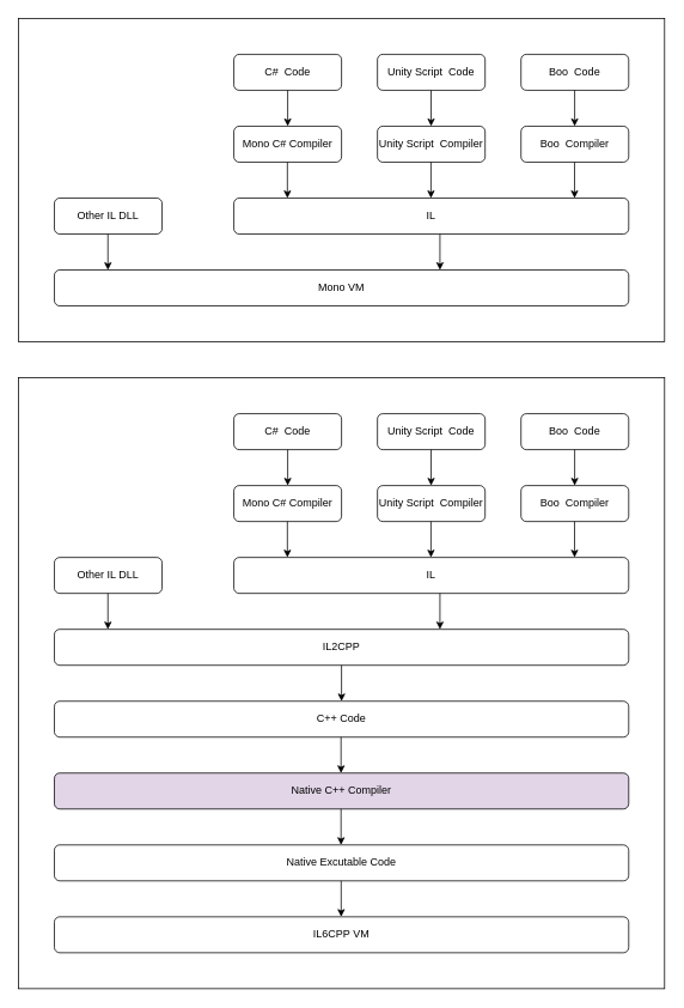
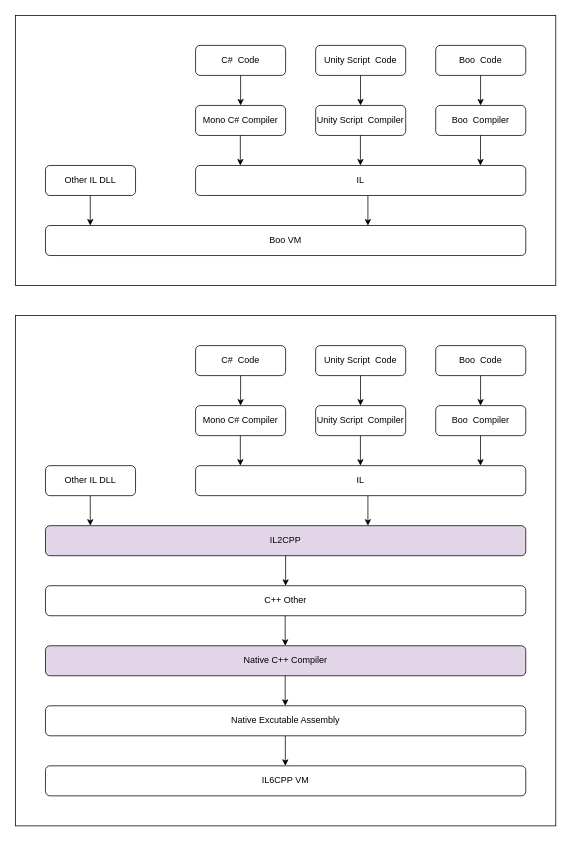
- <mxCell id="10" value="Mono VM" style="rounded=1;whiteSpace=wrap;html=1;" parent="1" vertex="1"><mxGeometry x="60" y="300" width="640" height="40" as="geometry" /></mxCell>
+ <mxCell id="10" value="Boo VM" style="rounded=1;whiteSpace=wrap;html=1;" parent="1" vertex="1"><mxGeometry x="60" y="300" width="640" height="40" as="geometry" /></mxCell>
- <mxCell id="28" value="IL2CPP" style="rounded=1;whiteSpace=wrap;html=1;" parent="1" vertex="1"><mxGeometry x="60" y="700" width="640" height="40" as="geometry" /></mxCell>
+ <mxCell id="28" value="IL2CPP" style="rounded=1;whiteSpace=wrap;html=1;fillColor=#e1d5e7;" parent="1" vertex="1"><mxGeometry x="60" y="700" width="640" height="40" as="geometry" /></mxCell>
- <mxCell id="37" value="C++ Code" style="rounded=1;whiteSpace=wrap;html=1;" parent="1" vertex="1"><mxGeometry x="60" y="780" width="640" height="40" as="geometry" /></mxCell>
+ <mxCell id="37" value="C++ Other" style="rounded=1;whiteSpace=wrap;html=1;" parent="1" vertex="1"><mxGeometry x="60" y="780" width="640" height="40" as="geometry" /></mxCell>
- <mxCell id="39" value="Native Excutable Code" style="rounded=1;whiteSpace=wrap;html=1;" parent="1" vertex="1"><mxGeometry x="60" y="940" width="640" height="40" as="geometry" /></mxCell>
+ <mxCell id="39" value="Native Excutable Assembly" style="rounded=1;whiteSpace=wrap;html=1;" parent="1" vertex="1"><mxGeometry x="60" y="940" width="640" height="40" as="geometry" /></mxCell>
